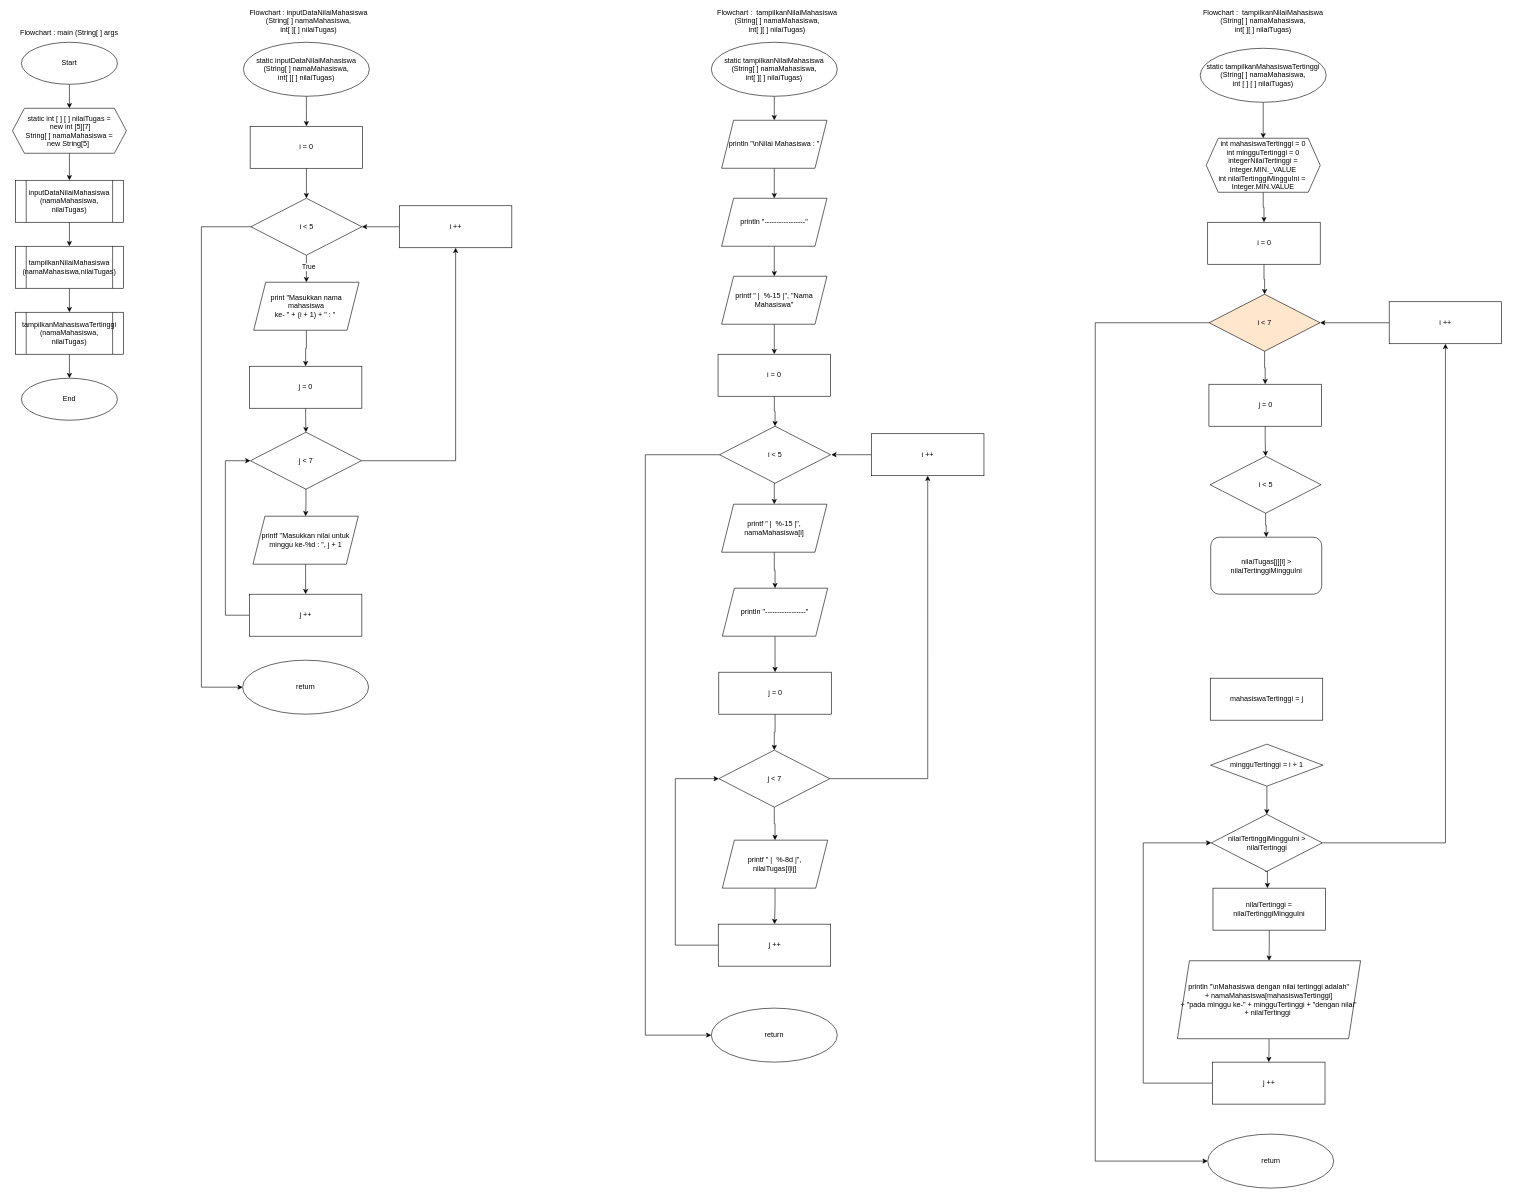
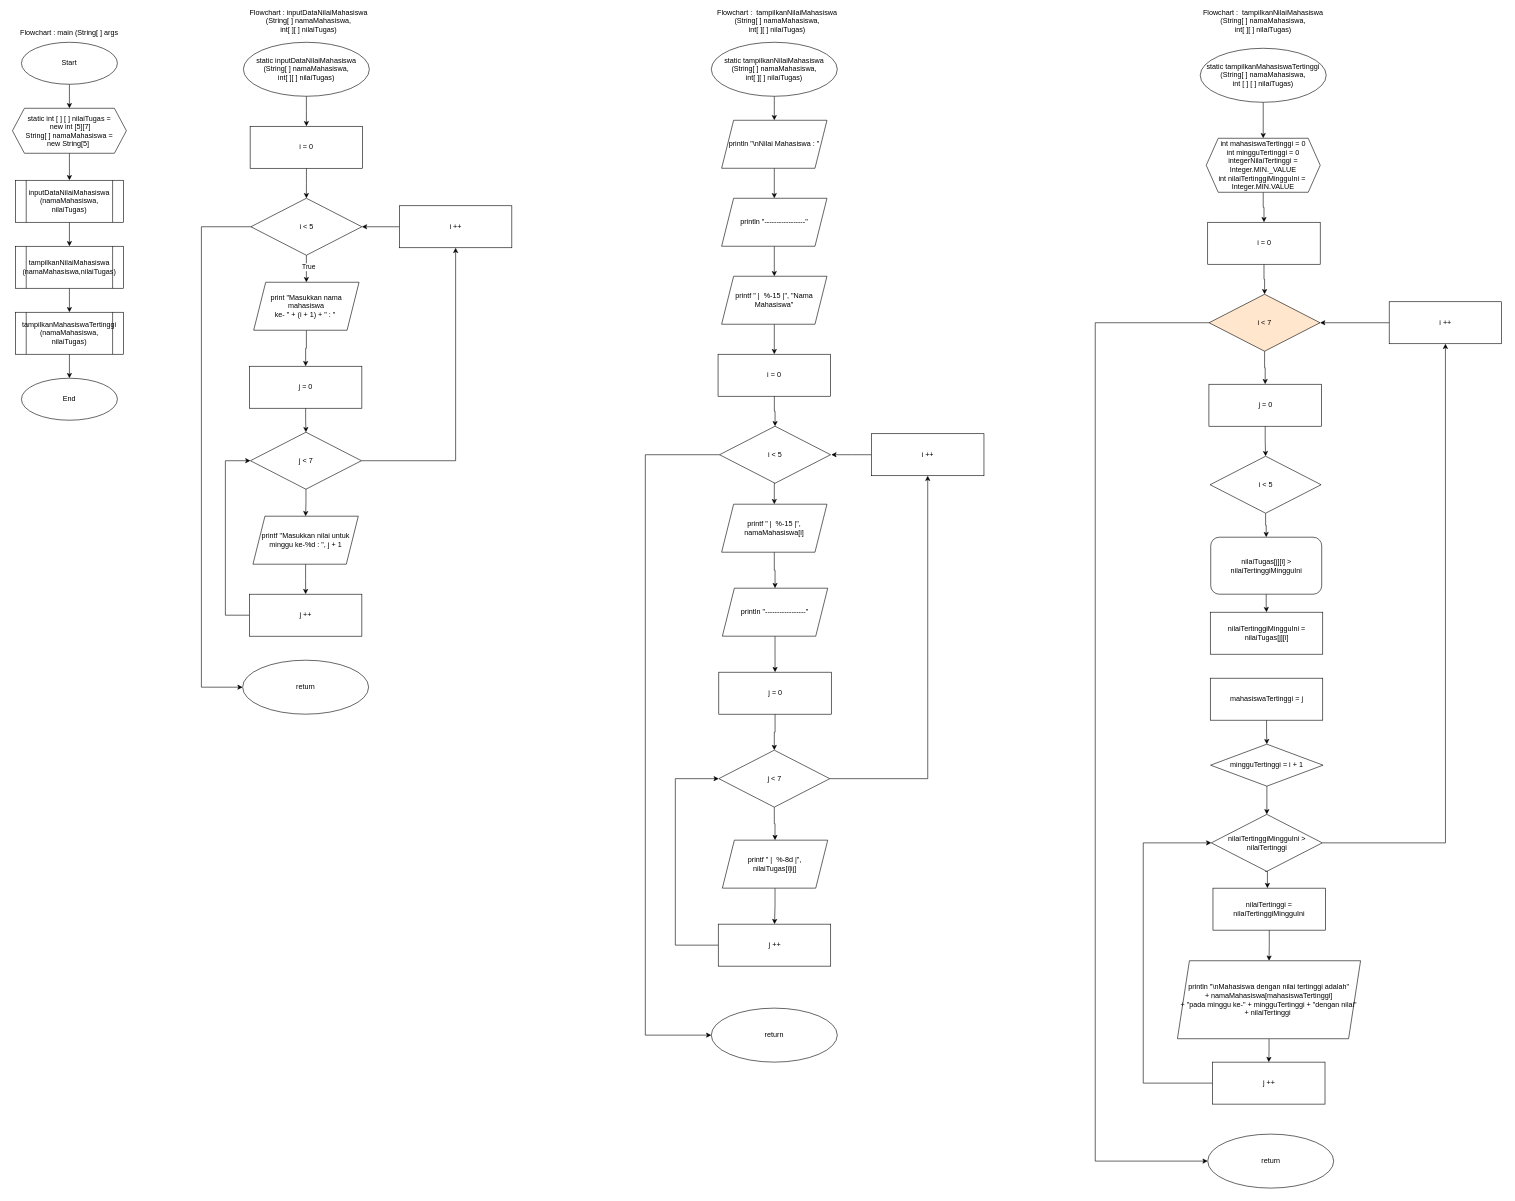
+ <mxCell id="83" value="" style="edgeStyle=orthogonalEdgeStyle;rounded=0;orthogonalLoop=1;jettySize=auto;html=1;" parent="1" source="84" target="85" edge="1"><mxGeometry relative="1" as="geometry" /></mxCell>
+ <mxCell id="85" value="nilaiTertinggiMingguIni = nilaiTugas[j][i]" style="rounded=0;whiteSpace=wrap;html=1;" parent="1" vertex="1"><mxGeometry x="2016.75" y="1020" width="187.5" height="70" as="geometry" /></mxCell>
+ <mxCell id="86" value="" style="edgeStyle=orthogonalEdgeStyle;rounded=0;orthogonalLoop=1;jettySize=auto;html=1;" parent="1" source="87" target="89" edge="1"><mxGeometry relative="1" as="geometry" /></mxCell>
